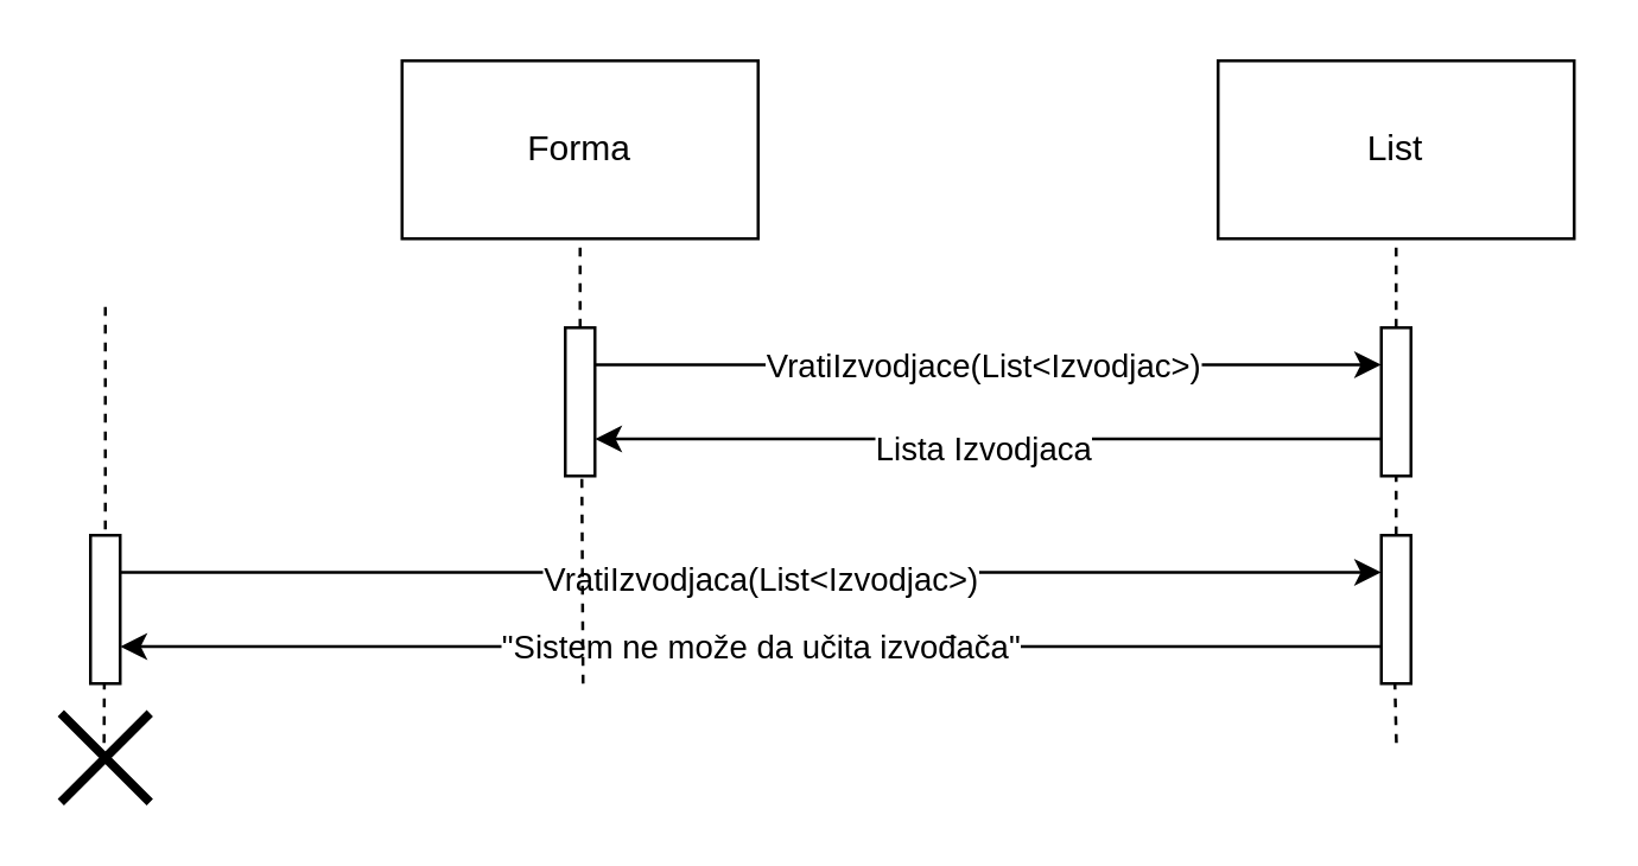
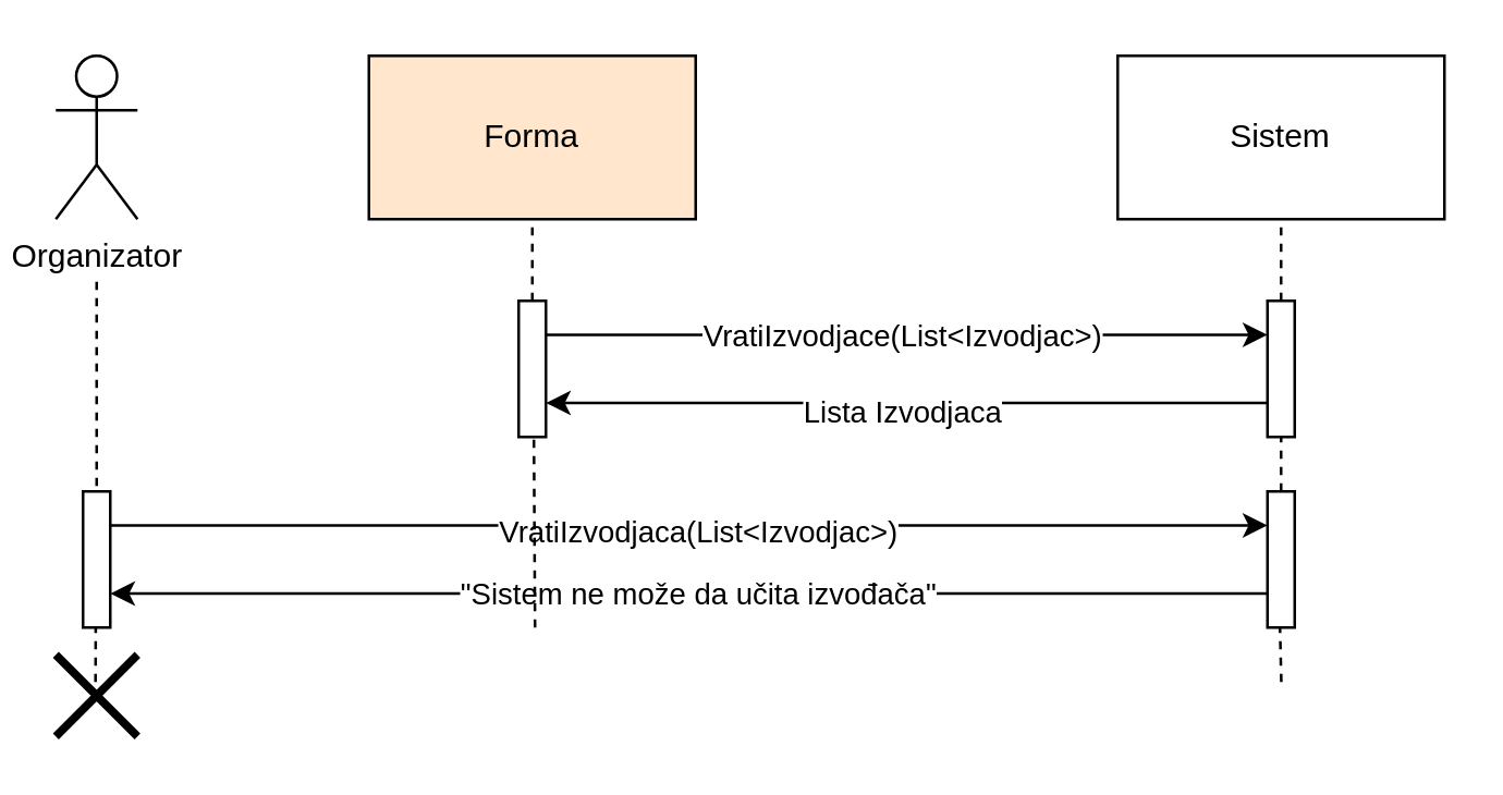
+ <mxCell id="3" value="Organizator" style="shape=umlActor;verticalLabelPosition=bottom;verticalAlign=top;html=1;outlineConnect=0;" vertex="1" parent="1"><mxGeometry x="20" y="20" width="30" height="60" as="geometry" /></mxCell>
- <mxCell id="22" value="Forma" style="rounded=0;whiteSpace=wrap;html=1;" vertex="1" parent="1"><mxGeometry x="135" y="20" width="120" height="60" as="geometry" /></mxCell>
+ <mxCell id="22" value="Forma" style="rounded=0;whiteSpace=wrap;html=1;fillColor=#ffe6cc;" vertex="1" parent="1"><mxGeometry x="135" y="20" width="120" height="60" as="geometry" /></mxCell>
- <mxCell id="13" value="List" style="rounded=0;whiteSpace=wrap;html=1;" vertex="1" parent="1"><mxGeometry x="410" y="20" width="120" height="60" as="geometry" /></mxCell>
+ <mxCell id="13" value="Sistem" style="rounded=0;whiteSpace=wrap;html=1;" vertex="1" parent="1"><mxGeometry x="410" y="20" width="120" height="60" as="geometry" /></mxCell>
